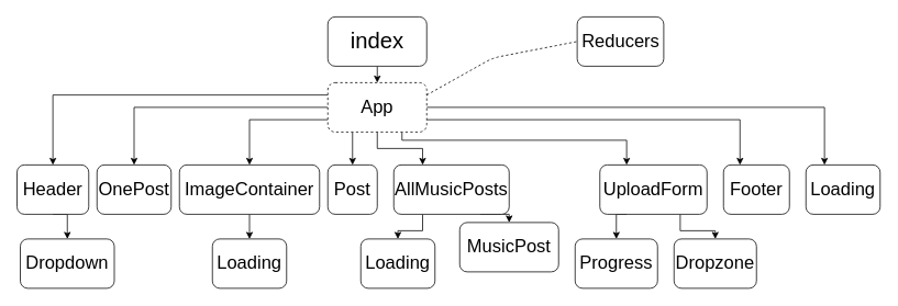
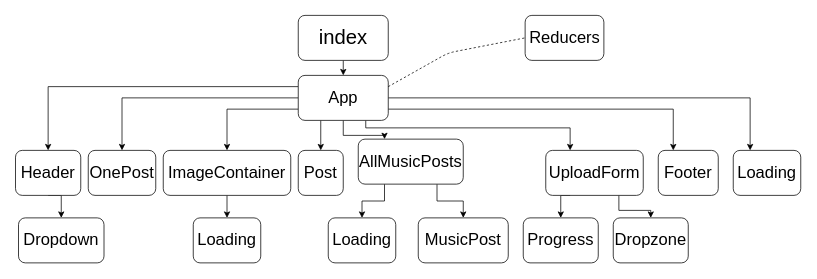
- <mxCell id="10" value="&lt;span style=&quot;font-weight: normal&quot;&gt;&lt;font style=&quot;font-size: 22px&quot;&gt;A&lt;/font&gt;&lt;font style=&quot;font-size: 22px&quot;&gt;pp&lt;/font&gt;&lt;/span&gt;" style="rounded=1;whiteSpace=wrap;html=1;fontStyle=1;dashed=1;" vertex="1" parent="1"><mxGeometry x="397" y="100" width="120" height="60" as="geometry" /></mxCell>
+ <mxCell id="10" value="&lt;span style=&quot;font-weight: normal&quot;&gt;&lt;font style=&quot;font-size: 22px&quot;&gt;A&lt;/font&gt;&lt;font style=&quot;font-size: 22px&quot;&gt;pp&lt;/font&gt;&lt;/span&gt;" style="rounded=1;whiteSpace=wrap;html=1;fontStyle=1" vertex="1" parent="1"><mxGeometry x="397" y="100" width="120" height="60" as="geometry" /></mxCell>
- <mxCell id="22" value="&lt;font style=&quot;font-size: 22px&quot;&gt;AllMusicPosts&lt;/font&gt;" style="rounded=1;whiteSpace=wrap;html=1;" vertex="1" parent="1"><mxGeometry x="477" y="200" width="140" height="60" as="geometry" /></mxCell>
+ <mxCell id="22" value="&lt;font style=&quot;font-size: 22px&quot;&gt;AllMusicPosts&lt;/font&gt;" style="rounded=1;whiteSpace=wrap;html=1;" vertex="1" parent="1"><mxGeometry x="477" y="185" width="140" height="60" as="geometry" /></mxCell>
- <mxCell id="26" value="&lt;font style=&quot;font-size: 22px&quot;&gt;MusicPost&lt;/font&gt;" style="rounded=1;whiteSpace=wrap;html=1;" vertex="1" parent="1"><mxGeometry x="557" y="270" width="120" height="60" as="geometry" /></mxCell>
+ <mxCell id="26" value="&lt;font style=&quot;font-size: 22px&quot;&gt;MusicPost&lt;/font&gt;" style="rounded=1;whiteSpace=wrap;html=1;" vertex="1" parent="1"><mxGeometry x="557" y="290" width="120" height="60" as="geometry" /></mxCell>
